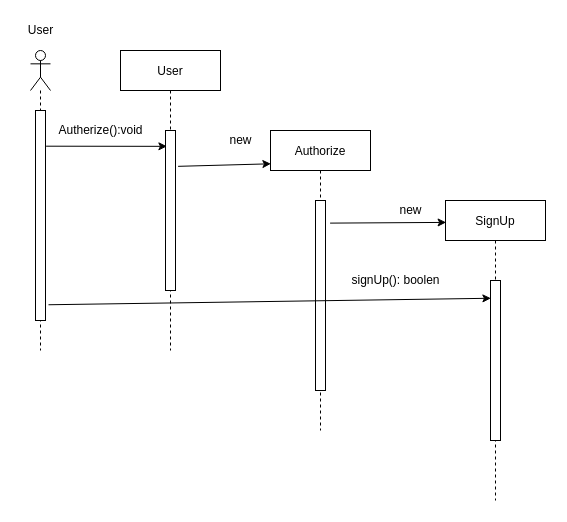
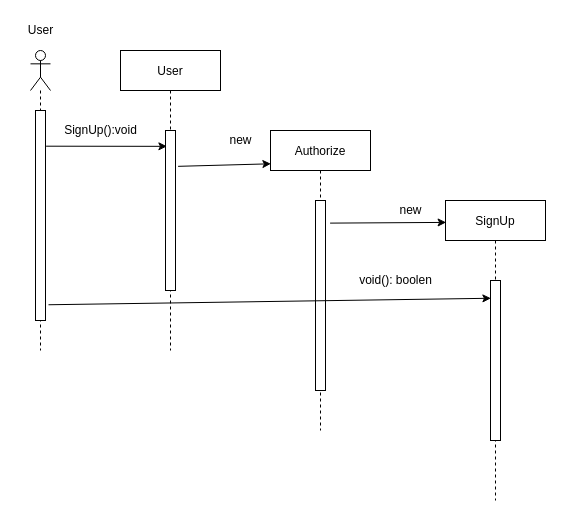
- <mxCell id="12" value="Autherize():void" style="text;html=1;align=center;verticalAlign=middle;resizable=0;points=[];autosize=1;" vertex="1" parent="1"><mxGeometry x="50" y="120" width="100" height="20" as="geometry" /></mxCell>
+ <mxCell id="12" value="SignUp():void" style="text;html=1;align=center;verticalAlign=middle;resizable=0;points=[];autosize=1;" vertex="1" parent="1"><mxGeometry x="50" y="120" width="100" height="20" as="geometry" /></mxCell>
- <mxCell id="18" value="signUp(): boolen" style="text;html=1;align=center;verticalAlign=middle;resizable=0;points=[];autosize=1;" vertex="1" parent="1"><mxGeometry x="345" y="270" width="100" height="20" as="geometry" /></mxCell>
+ <mxCell id="18" value="void(): boolen" style="text;html=1;align=center;verticalAlign=middle;resizable=0;points=[];autosize=1;" vertex="1" parent="1"><mxGeometry x="345" y="270" width="100" height="20" as="geometry" /></mxCell>
